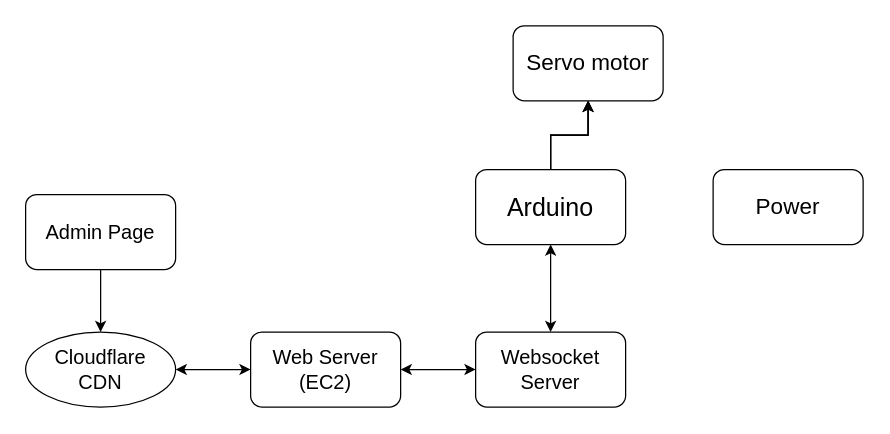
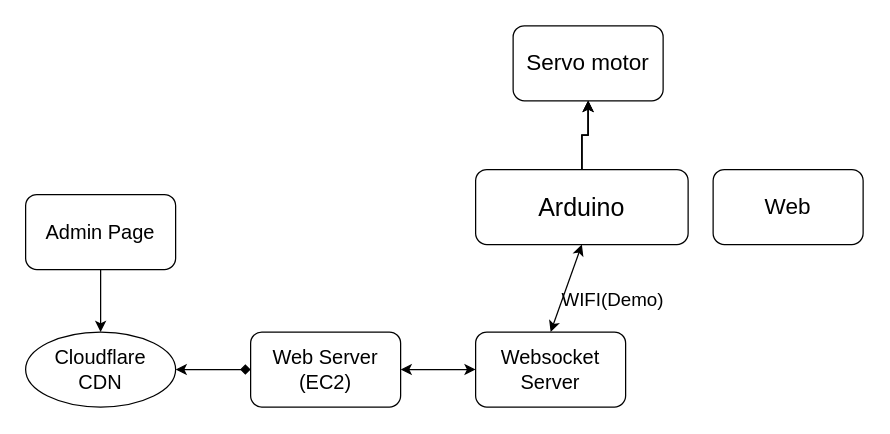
- <mxCell id="5" value="&lt;span style=&quot;font-size: 20px;&quot;&gt;Arduino&lt;/span&gt;" style="rounded=1;whiteSpace=wrap;html=1;" parent="1" vertex="1"><mxGeometry x="380" y="135" width="120" height="60" as="geometry" /></mxCell>
+ <mxCell id="5" value="&lt;span style=&quot;font-size: 20px;&quot;&gt;Arduino&lt;/span&gt;" style="rounded=1;whiteSpace=wrap;html=1;" parent="1" vertex="1"><mxGeometry x="380" y="135" width="170" height="60" as="geometry" /></mxCell>
- <mxCell id="16" value="&lt;font style=&quot;font-size: 18px;&quot;&gt;Power&lt;/font&gt;" style="rounded=1;whiteSpace=wrap;html=1;" parent="1" vertex="1"><mxGeometry x="570" y="135" width="120" height="60" as="geometry" /></mxCell>
+ <mxCell id="16" value="&lt;font style=&quot;font-size: 18px;&quot;&gt;Web&lt;/font&gt;" style="rounded=1;whiteSpace=wrap;html=1;" parent="1" vertex="1"><mxGeometry x="570" y="135" width="120" height="60" as="geometry" /></mxCell>
+ <mxCell id="10" value="&lt;font style=&quot;font-size: 15px;&quot;&gt;WIFI(Demo)&lt;/font&gt;" style="text;html=1;align=center;verticalAlign=middle;whiteSpace=wrap;rounded=0;" parent="1" vertex="1"><mxGeometry x="450" y="223.75" width="80" height="30" as="geometry" /></mxCell>
- <mxCell id="13" value="" style="endArrow=classic;startArrow=classic;html=1;rounded=0;exitX=1;exitY=0.5;exitDx=0;exitDy=0;entryX=0;entryY=0.5;entryDx=0;entryDy=0;" parent="1" source="12" target="9" edge="1"><mxGeometry width="50" height="50" relative="1" as="geometry"><mxPoint x="330" y="205" as="sourcePoint" /><mxPoint x="380" y="155" as="targetPoint" /></mxGeometry></mxCell>
+ <mxCell id="13" value="" style="endArrow=diamond;startArrow=classic;html=1;rounded=0;exitX=1;exitY=0.5;exitDx=0;exitDy=0;entryX=0;entryY=0.5;entryDx=0;entryDy=0;" parent="1" source="12" target="9" edge="1"><mxGeometry width="50" height="50" relative="1" as="geometry"><mxPoint x="330" y="205" as="sourcePoint" /><mxPoint x="380" y="155" as="targetPoint" /></mxGeometry></mxCell>
